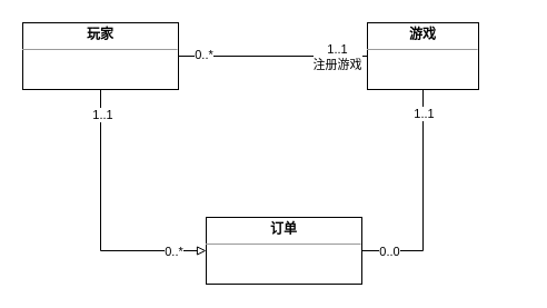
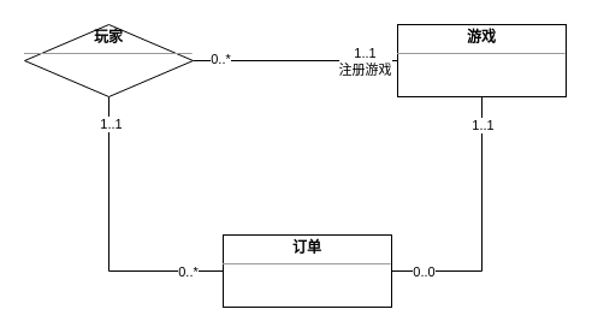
- <mxCell id="8" value="&lt;p style=&quot;margin:0px;margin-top:4px;text-align:center;&quot;&gt;&lt;b&gt;玩家&lt;/b&gt;&lt;/p&gt;&lt;hr size=&quot;1&quot;&gt;&lt;div style=&quot;height:2px;&quot;&gt;&lt;/div&gt;" style="verticalAlign=top;align=left;overflow=fill;fontSize=12;fontFamily=Helvetica;html=1;" vertex="1" parent="1"><mxGeometry x="20" y="20" width="140" height="60" as="geometry" /></mxCell>
+ <mxCell id="8" value="&lt;p style=&quot;margin:0px;margin-top:4px;text-align:center;&quot;&gt;&lt;b&gt;玩家&lt;/b&gt;&lt;/p&gt;&lt;hr size=&quot;1&quot;&gt;&lt;div style=&quot;height:2px;&quot;&gt;&lt;/div&gt;" style="rhombus;verticalAlign=top;align=left;overflow=fill;fontSize=12;fontFamily=Helvetica;html=1;" vertex="1" parent="1"><mxGeometry x="20" y="20" width="140" height="60" as="geometry" /></mxCell>
- <mxCell id="12" value="&lt;p style=&quot;margin:0px;margin-top:4px;text-align:center;&quot;&gt;&lt;b&gt;游戏&lt;/b&gt;&lt;/p&gt;&lt;hr size=&quot;1&quot;&gt;&lt;div style=&quot;height:2px;&quot;&gt;&lt;/div&gt;" style="verticalAlign=top;align=left;overflow=fill;fontSize=12;fontFamily=Helvetica;html=1;" vertex="1" parent="1"><mxGeometry x="330" y="20" width="100" height="60" as="geometry" /></mxCell>
+ <mxCell id="12" value="&lt;p style=&quot;margin:0px;margin-top:4px;text-align:center;&quot;&gt;&lt;b&gt;游戏&lt;/b&gt;&lt;/p&gt;&lt;hr size=&quot;1&quot;&gt;&lt;div style=&quot;height:2px;&quot;&gt;&lt;/div&gt;" style="verticalAlign=top;align=left;overflow=fill;fontSize=12;fontFamily=Helvetica;html=1;" vertex="1" parent="1"><mxGeometry x="330" y="20" width="140" height="60" as="geometry" /></mxCell>
- <mxCell id="5" style="edgeStyle=orthogonalEdgeStyle;rounded=0;orthogonalLoop=1;jettySize=auto;html=1;exitX=0.5;exitY=1;exitDx=0;exitDy=0;entryX=0;entryY=0.5;entryDx=0;entryDy=0;endArrow=block;endFill=0;" edge="1" parent="1" source="8" target="13"><mxGeometry relative="1" as="geometry" /></mxCell>
+ <mxCell id="5" style="edgeStyle=orthogonalEdgeStyle;rounded=0;orthogonalLoop=1;jettySize=auto;html=1;exitX=0.5;exitY=1;exitDx=0;exitDy=0;entryX=0;entryY=0.5;entryDx=0;entryDy=0;endArrow=none;endFill=0;" edge="1" parent="1" source="8" target="13"><mxGeometry relative="1" as="geometry" /></mxCell>
